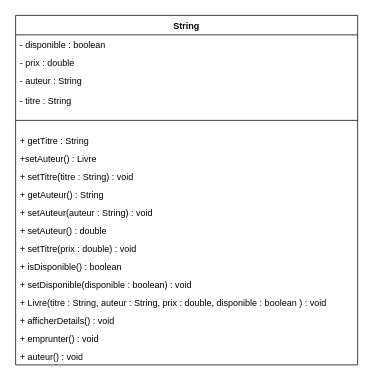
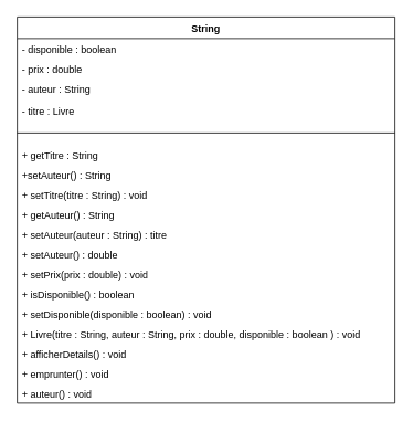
- <mxCell id="6" value="- titre : String&lt;div&gt;&lt;br&gt;&lt;/div&gt;&lt;div&gt;&lt;br&gt;&lt;/div&gt;" style="text;strokeColor=none;fillColor=none;align=left;verticalAlign=top;spacingLeft=4;spacingRight=4;overflow=hidden;rotatable=0;points=[[0,0.5],[1,0.5]];portConstraint=eastwest;whiteSpace=wrap;html=1;" vertex="1" parent="2"><mxGeometry y="100" width="456" height="26" as="geometry" /></mxCell>
+ <mxCell id="6" value="- titre : Livre&lt;div&gt;&lt;br&gt;&lt;/div&gt;&lt;div&gt;&lt;br&gt;&lt;/div&gt;" style="text;strokeColor=none;fillColor=none;align=left;verticalAlign=top;spacingLeft=4;spacingRight=4;overflow=hidden;rotatable=0;points=[[0,0.5],[1,0.5]];portConstraint=eastwest;whiteSpace=wrap;html=1;" vertex="1" parent="2"><mxGeometry y="100" width="456" height="26" as="geometry" /></mxCell>
- <mxCell id="9" value="+setAuteur() : Livre" style="text;strokeColor=none;fillColor=none;align=left;verticalAlign=top;spacingLeft=4;spacingRight=4;overflow=hidden;rotatable=0;points=[[0,0.5],[1,0.5]];portConstraint=eastwest;whiteSpace=wrap;html=1;" vertex="1" parent="2"><mxGeometry y="178" width="456" height="24" as="geometry" /></mxCell>
+ <mxCell id="9" value="+setAuteur() : String" style="text;strokeColor=none;fillColor=none;align=left;verticalAlign=top;spacingLeft=4;spacingRight=4;overflow=hidden;rotatable=0;points=[[0,0.5],[1,0.5]];portConstraint=eastwest;whiteSpace=wrap;html=1;" vertex="1" parent="2"><mxGeometry y="178" width="456" height="24" as="geometry" /></mxCell>
- <mxCell id="12" value="+ setAuteur(auteur : String) : void" style="text;strokeColor=none;fillColor=none;align=left;verticalAlign=top;spacingLeft=4;spacingRight=4;overflow=hidden;rotatable=0;points=[[0,0.5],[1,0.5]];portConstraint=eastwest;whiteSpace=wrap;html=1;" vertex="1" parent="2"><mxGeometry y="250" width="456" height="24" as="geometry" /></mxCell>
+ <mxCell id="12" value="+ setAuteur(auteur : String) : titre" style="text;strokeColor=none;fillColor=none;align=left;verticalAlign=top;spacingLeft=4;spacingRight=4;overflow=hidden;rotatable=0;points=[[0,0.5],[1,0.5]];portConstraint=eastwest;whiteSpace=wrap;html=1;" vertex="1" parent="2"><mxGeometry y="250" width="456" height="24" as="geometry" /></mxCell>
- <mxCell id="14" value="+ setTitre(prix : double) : void" style="text;strokeColor=none;fillColor=none;align=left;verticalAlign=top;spacingLeft=4;spacingRight=4;overflow=hidden;rotatable=0;points=[[0,0.5],[1,0.5]];portConstraint=eastwest;whiteSpace=wrap;html=1;" vertex="1" parent="2"><mxGeometry y="298" width="456" height="24" as="geometry" /></mxCell>
+ <mxCell id="14" value="+ setPrix(prix : double) : void" style="text;strokeColor=none;fillColor=none;align=left;verticalAlign=top;spacingLeft=4;spacingRight=4;overflow=hidden;rotatable=0;points=[[0,0.5],[1,0.5]];portConstraint=eastwest;whiteSpace=wrap;html=1;" vertex="1" parent="2"><mxGeometry y="298" width="456" height="24" as="geometry" /></mxCell>
